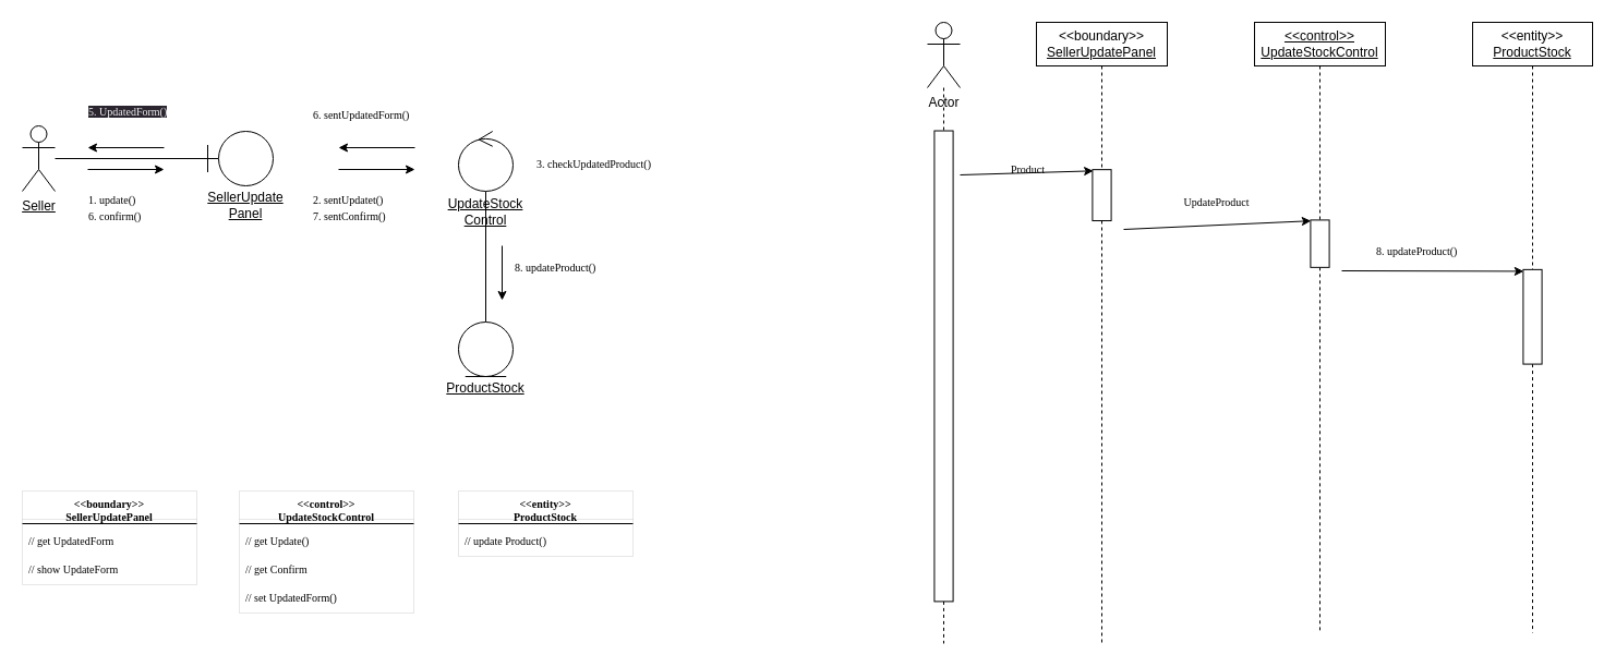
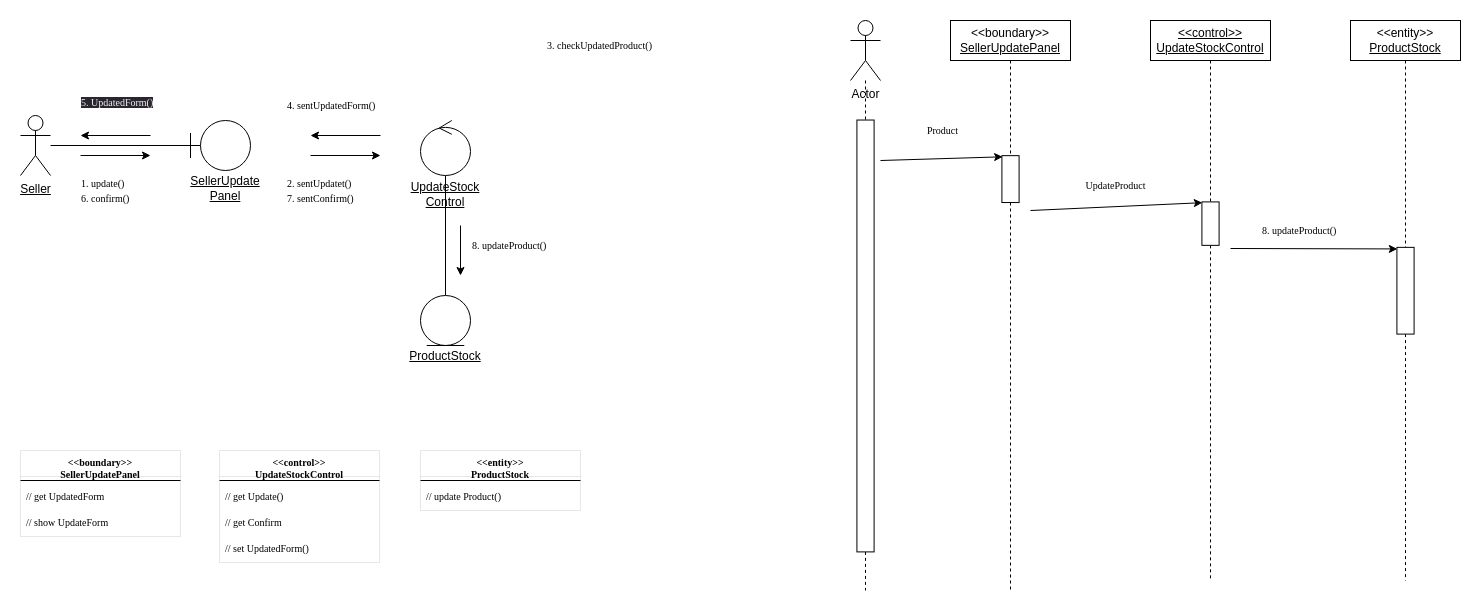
- <mxCell id="22" value="&lt;font style=&quot;&quot;&gt;&lt;span style=&quot;font-size: 10px;&quot;&gt;6. sentUpdatedForm()&lt;/span&gt;&lt;br&gt;&lt;/font&gt;" style="text;html=1;align=left;verticalAlign=middle;resizable=0;points=[];autosize=1;strokeColor=none;fillColor=none;fontFamily=Tahoma;strokeWidth=0;" parent="1" vertex="1"><mxGeometry x="285" y="90" width="120" height="30" as="geometry" /></mxCell>
+ <mxCell id="22" value="&lt;font style=&quot;&quot;&gt;&lt;span style=&quot;font-size: 10px;&quot;&gt;4. sentUpdatedForm()&lt;/span&gt;&lt;br&gt;&lt;/font&gt;" style="text;html=1;align=left;verticalAlign=middle;resizable=0;points=[];autosize=1;strokeColor=none;fillColor=none;fontFamily=Tahoma;strokeWidth=0;" parent="1" vertex="1"><mxGeometry x="285" y="90" width="120" height="30" as="geometry" /></mxCell>
- <mxCell id="42" value="&lt;font style=&quot;&quot;&gt;&lt;span style=&quot;font-size: 10px;&quot;&gt;3. checkUpdatedProduct()&lt;/span&gt;&lt;br&gt;&lt;/font&gt;" style="text;html=1;align=left;verticalAlign=middle;resizable=0;points=[];autosize=1;strokeColor=none;fillColor=none;fontFamily=Tahoma;strokeWidth=0;" vertex="1" parent="1"><mxGeometry x="490" y="135" width="140" height="30" as="geometry" /></mxCell>
+ <mxCell id="42" value="&lt;font style=&quot;&quot;&gt;&lt;span style=&quot;font-size: 10px;&quot;&gt;3. checkUpdatedProduct()&lt;/span&gt;&lt;br&gt;&lt;/font&gt;" style="text;html=1;align=left;verticalAlign=middle;resizable=0;points=[];autosize=1;strokeColor=none;fillColor=none;fontFamily=Tahoma;strokeWidth=0;" vertex="1" parent="1"><mxGeometry x="545" y="30" width="140" height="30" as="geometry" /></mxCell>
- <mxCell id="43" value="Product" style="text;html=1;align=center;verticalAlign=middle;resizable=0;points=[];autosize=1;strokeColor=none;fillColor=none;fontSize=10;fontFamily=Tahoma;strokeWidth=0;" vertex="1" parent="1"><mxGeometry x="911.56" y="140" width="60" height="30" as="geometry" /></mxCell>
+ <mxCell id="43" value="Product" style="text;html=1;align=center;verticalAlign=middle;resizable=0;points=[];autosize=1;strokeColor=none;fillColor=none;fontSize=10;fontFamily=Tahoma;strokeWidth=0;" vertex="1" parent="1"><mxGeometry x="911.56" y="115" width="60" height="30" as="geometry" /></mxCell>
